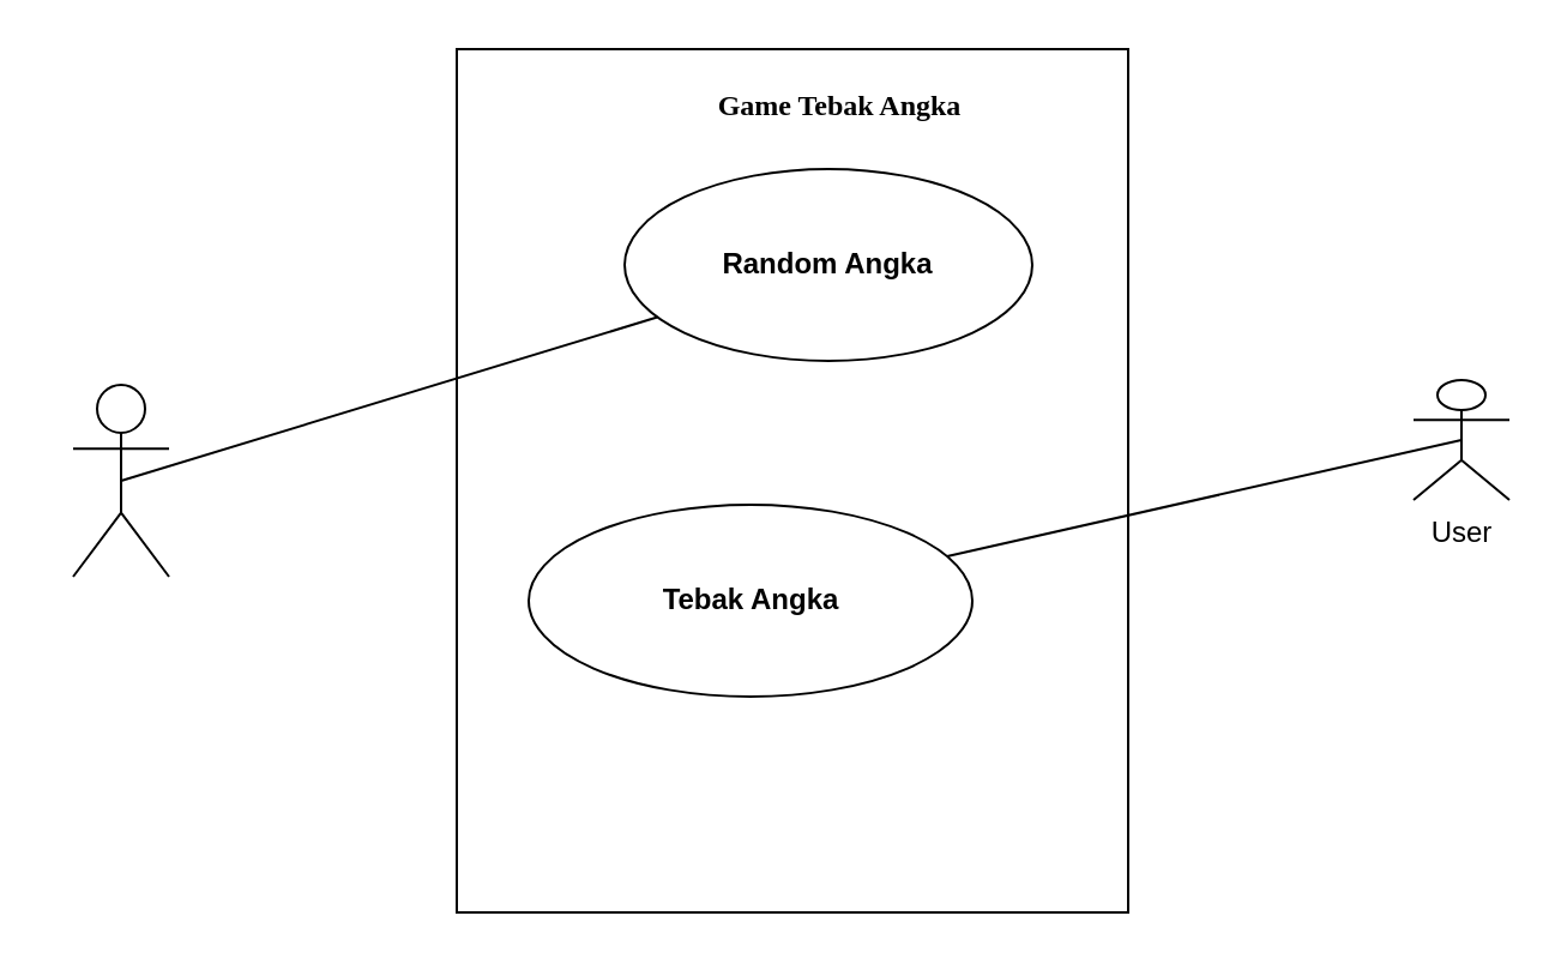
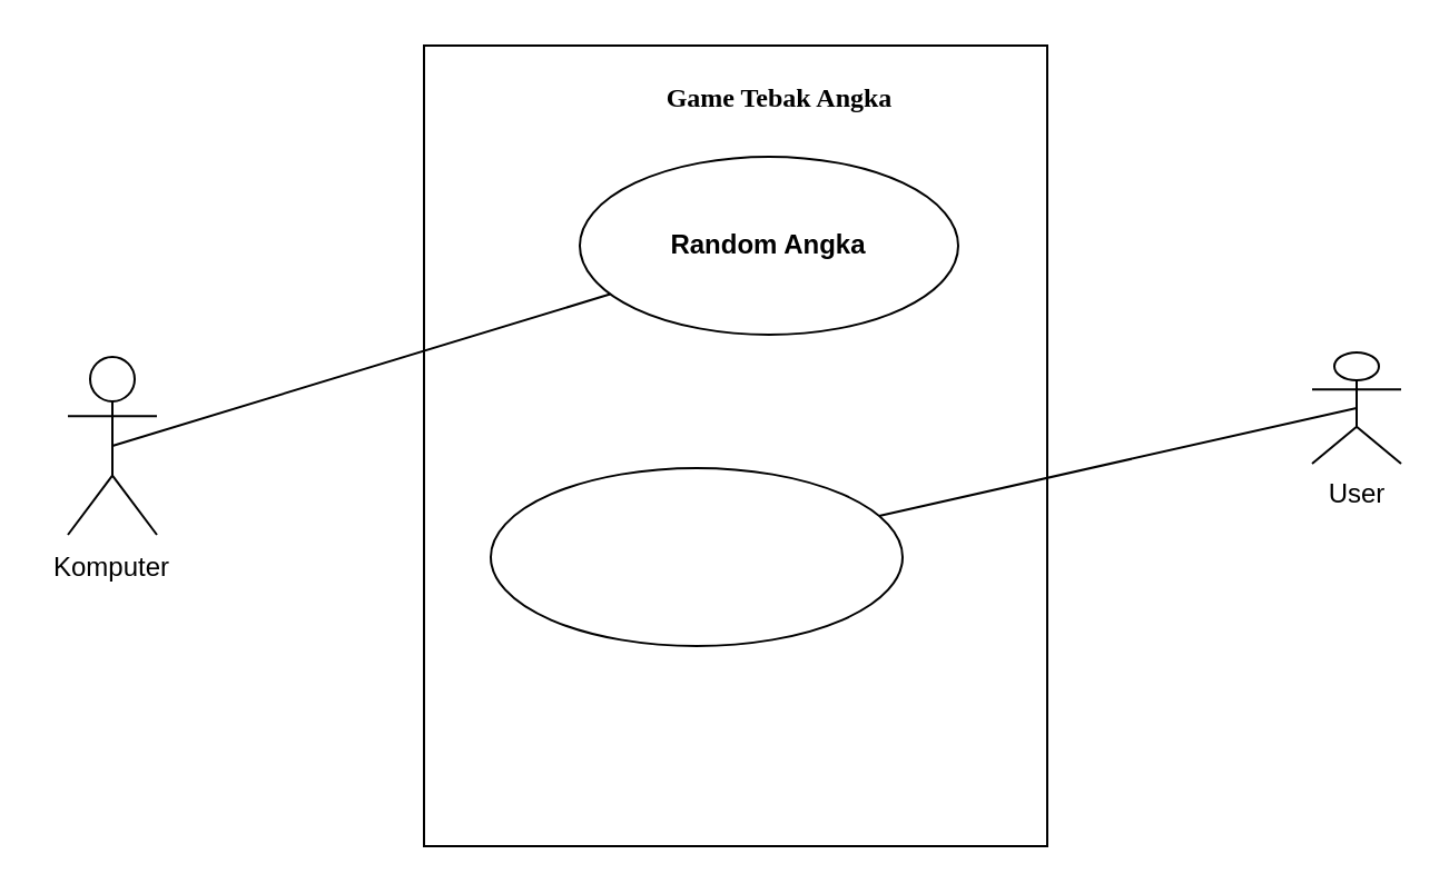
- <mxCell id="11" value="Tebak Angka" style="text;html=1;strokeColor=none;fillColor=none;align=center;verticalAlign=middle;whiteSpace=wrap;rounded=0;fontStyle=1" vertex="1" parent="1"><mxGeometry x="267.5" y="235" width="90" height="30" as="geometry" /></mxCell>
+ <mxCell id="12" value="Komputer" style="text;html=1;strokeColor=none;fillColor=none;align=center;verticalAlign=middle;whiteSpace=wrap;rounded=0;" vertex="1" parent="1"><mxGeometry x="20" y="240" width="60" height="30" as="geometry" /></mxCell>
